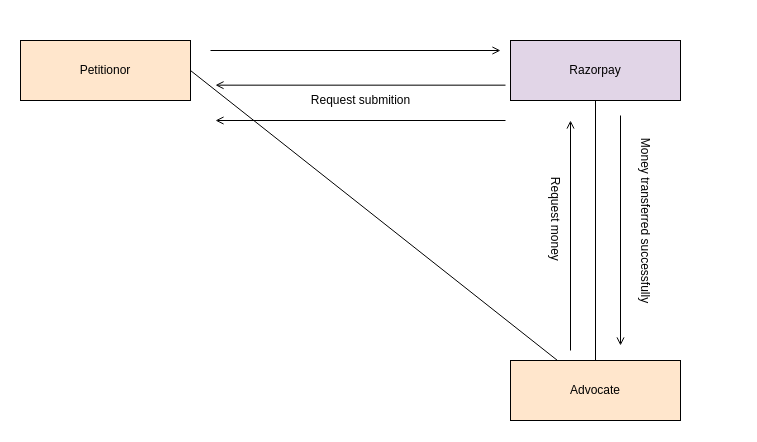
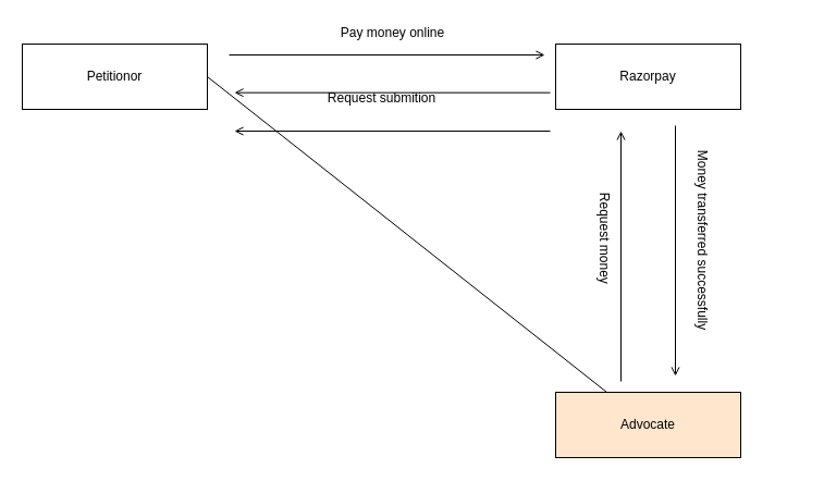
+ <mxCell id="8" value="Pay money online" style="text;html=1;align=center;verticalAlign=middle;resizable=0;points=[];autosize=1;" parent="1" vertex="1"><mxGeometry x="305" y="20" width="110" height="20" as="geometry" /></mxCell>
- <mxCell id="2" value="Petitionor" style="rounded=0;whiteSpace=wrap;html=1;fillColor=#ffe6cc;" parent="1" vertex="1"><mxGeometry x="20" y="40" width="170" height="60" as="geometry" /></mxCell>
+ <mxCell id="2" value="Petitionor" style="rounded=0;whiteSpace=wrap;html=1;" parent="1" vertex="1"><mxGeometry x="20" y="40" width="170" height="60" as="geometry" /></mxCell>
- <mxCell id="3" value="Razorpay" style="rounded=0;whiteSpace=wrap;html=1;fillColor=#e1d5e7;" parent="1" vertex="1"><mxGeometry x="510" y="40" width="170" height="60" as="geometry" /></mxCell>
+ <mxCell id="3" value="Razorpay" style="rounded=0;whiteSpace=wrap;html=1;" parent="1" vertex="1"><mxGeometry x="510" y="40" width="170" height="60" as="geometry" /></mxCell>
- <mxCell id="14" value="Request submition" style="text;html=1;align=center;verticalAlign=middle;resizable=0;points=[];autosize=1;" parent="1" vertex="1"><mxGeometry x="305" y="90" width="110" height="20" as="geometry" /></mxCell>
+ <mxCell id="14" value="Request submition" style="text;html=1;align=center;verticalAlign=middle;resizable=0;points=[];autosize=1;" parent="1" vertex="1"><mxGeometry x="295" y="80" width="110" height="20" as="geometry" /></mxCell>
- <mxCell id="6" value="" style="endArrow=none;html=1;entryX=0.5;entryY=1;entryDx=0;entryDy=0;" parent="1" source="4" target="3" edge="1"><mxGeometry width="50" height="50" relative="1" as="geometry"><mxPoint x="200" y="80" as="sourcePoint" /><mxPoint x="520" y="80" as="targetPoint" /></mxGeometry></mxCell>
